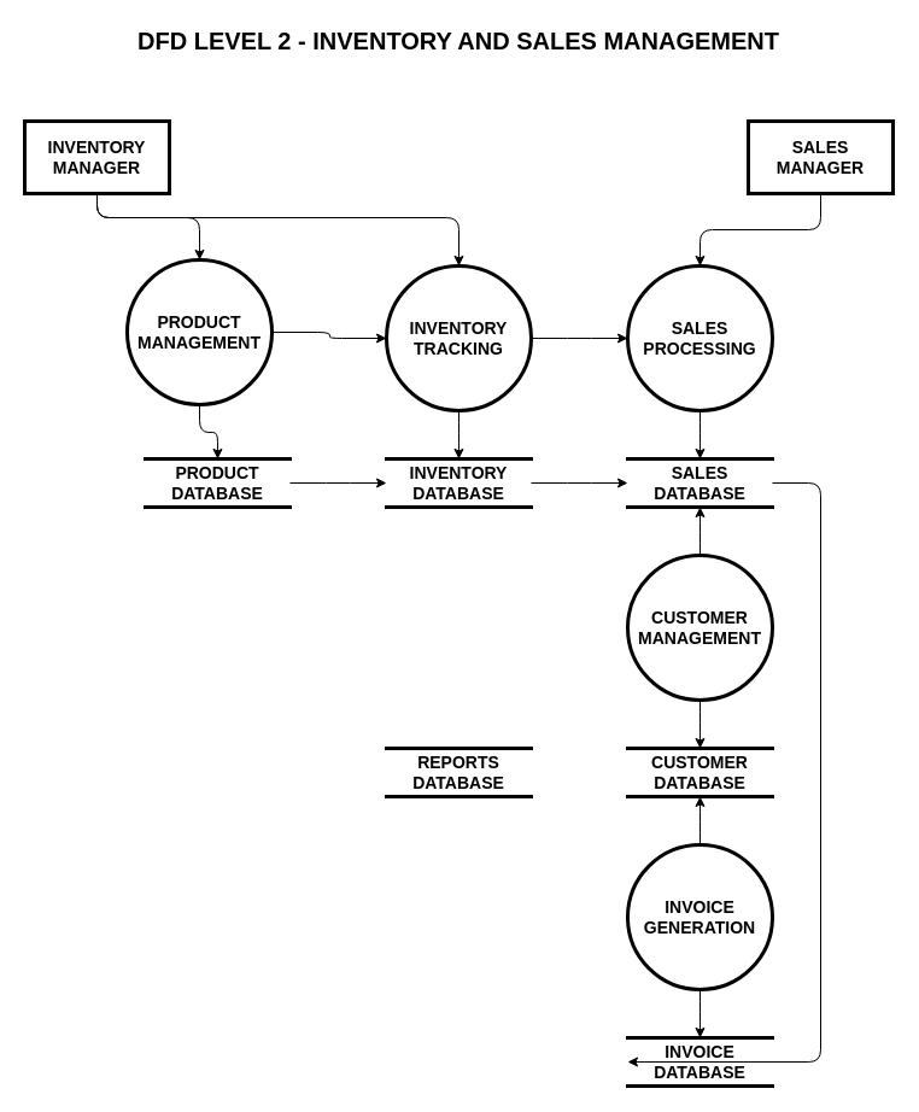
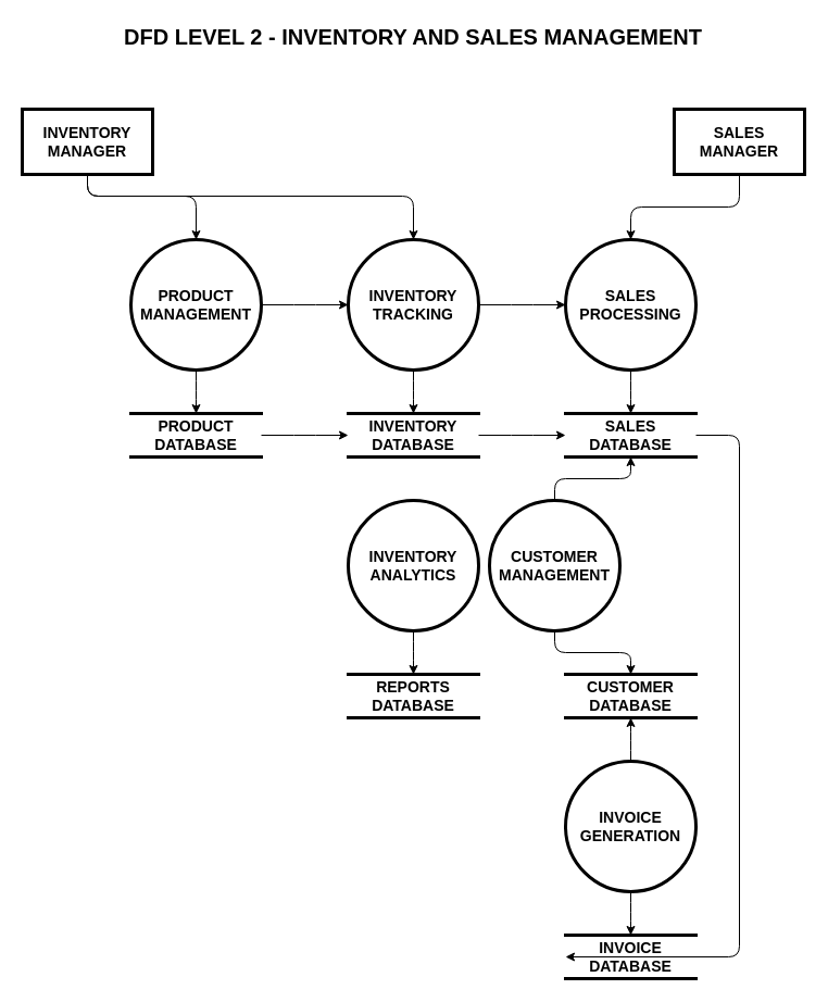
- <mxCell id="4" value="PRODUCT&#10;MANAGEMENT" style="ellipse;whiteSpace=wrap;html=1;aspect=fixed;fontSize=14;fontStyle=1;strokeWidth=3;fillColor=#FFFFFF" parent="1" vertex="1"><mxGeometry x="105" y="215" width="120" height="120" as="geometry" /></mxCell>
+ <mxCell id="4" value="PRODUCT&#10;MANAGEMENT" style="ellipse;whiteSpace=wrap;html=1;aspect=fixed;fontSize=14;fontStyle=1;strokeWidth=3;fillColor=#FFFFFF" parent="1" vertex="1"><mxGeometry x="120" y="220" width="120" height="120" as="geometry" /></mxCell>
+ <mxCell id="10" value="INVENTORY&#10;ANALYTICS" style="ellipse;whiteSpace=wrap;html=1;aspect=fixed;fontSize=14;fontStyle=1;strokeWidth=3;fillColor=#FFFFFF" parent="1" vertex="1"><mxGeometry x="320" y="460" width="120" height="120" as="geometry" /></mxCell>
- <mxCell id="11" value="CUSTOMER&#10;MANAGEMENT" style="ellipse;whiteSpace=wrap;html=1;aspect=fixed;fontSize=14;fontStyle=1;strokeWidth=3;fillColor=#FFFFFF" parent="1" vertex="1"><mxGeometry x="520" y="460" width="120" height="120" as="geometry" /></mxCell>
+ <mxCell id="11" value="CUSTOMER&#10;MANAGEMENT" style="ellipse;whiteSpace=wrap;html=1;aspect=fixed;fontSize=14;fontStyle=1;strokeWidth=3;fillColor=#FFFFFF" parent="1" vertex="1"><mxGeometry x="450" y="460" width="120" height="120" as="geometry" /></mxCell>
+ <mxCell id="24" value="" style="edgeStyle=elbowEdgeStyle;elbow=vertical;exitX=0.5;exitY=1;exitPerimeter=0;entryX=0.5;entryY=0;entryPerimeter=0;fontStyle=1;strokeColor=#000000;strokeWidth=1;html=1;" parent="1" source="10" target="12" edge="1"><mxGeometry width="100" height="100" as="geometry"><mxPoint x="380" y="580" as="sourcePoint" /><mxPoint x="480" y="480" as="targetPoint" /></mxGeometry></mxCell>
